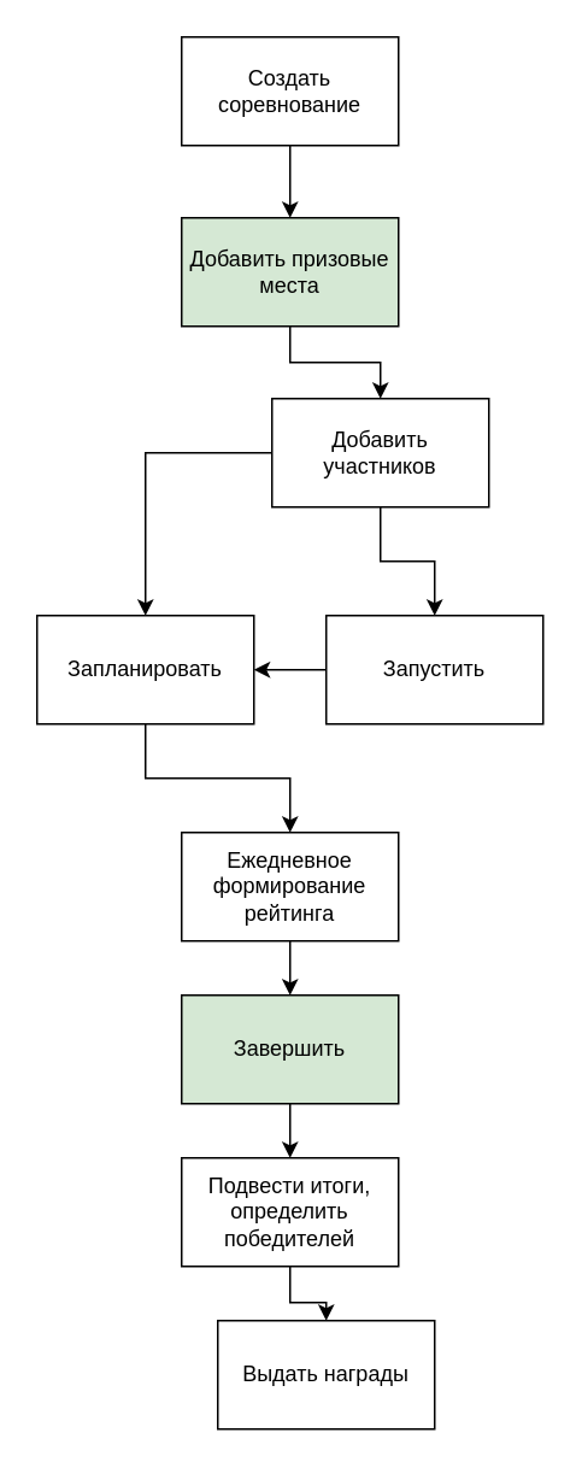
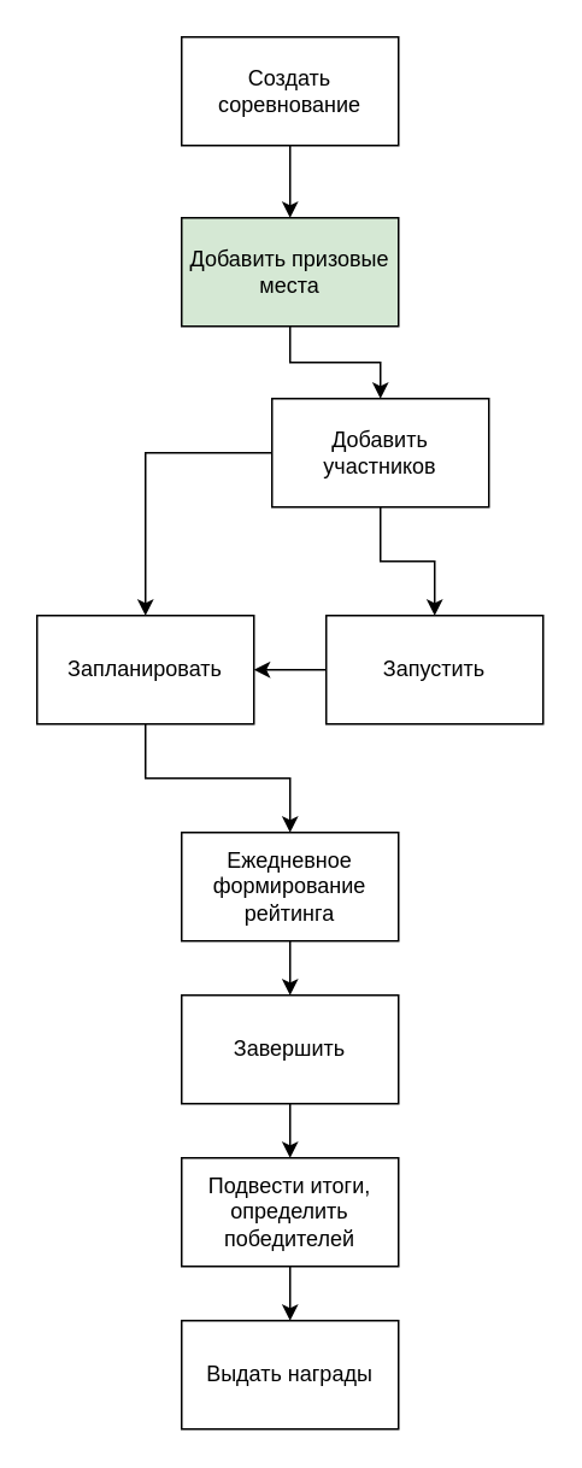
- <mxCell id="16" value="Завершить" style="whiteSpace=wrap;html=1;fillColor=#d5e8d4;" vertex="1" parent="1"><mxGeometry x="100" y="550" width="120" height="60" as="geometry" /></mxCell>
+ <mxCell id="16" value="Завершить" style="whiteSpace=wrap;html=1;" vertex="1" parent="1"><mxGeometry x="100" y="550" width="120" height="60" as="geometry" /></mxCell>
- <mxCell id="19" value="Выдать награды" style="whiteSpace=wrap;html=1;" vertex="1" parent="1"><mxGeometry x="120" y="730" width="120" height="60" as="geometry" /></mxCell>
+ <mxCell id="19" value="Выдать награды" style="whiteSpace=wrap;html=1;" vertex="1" parent="1"><mxGeometry x="100" y="730" width="120" height="60" as="geometry" /></mxCell>
